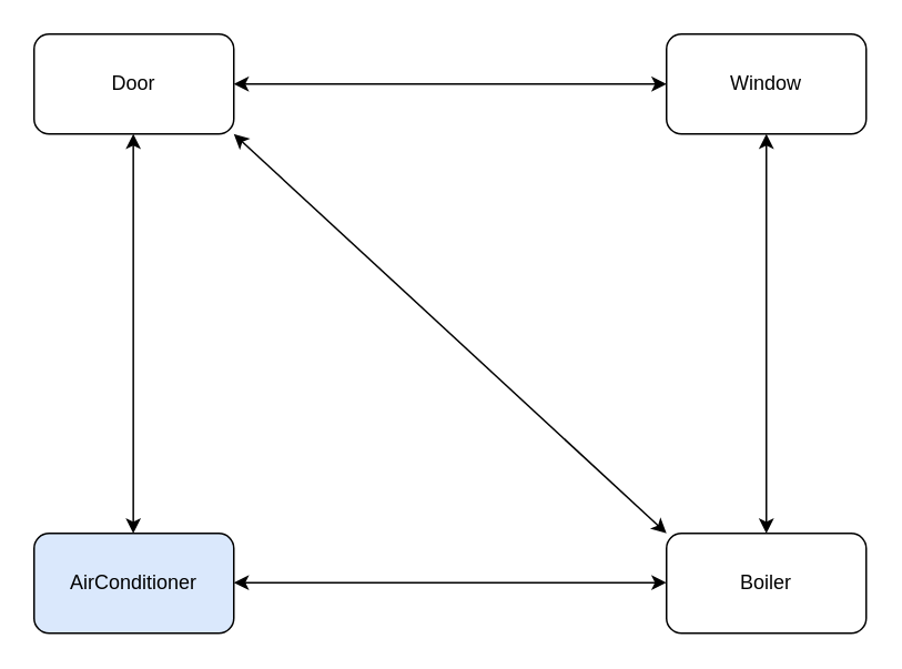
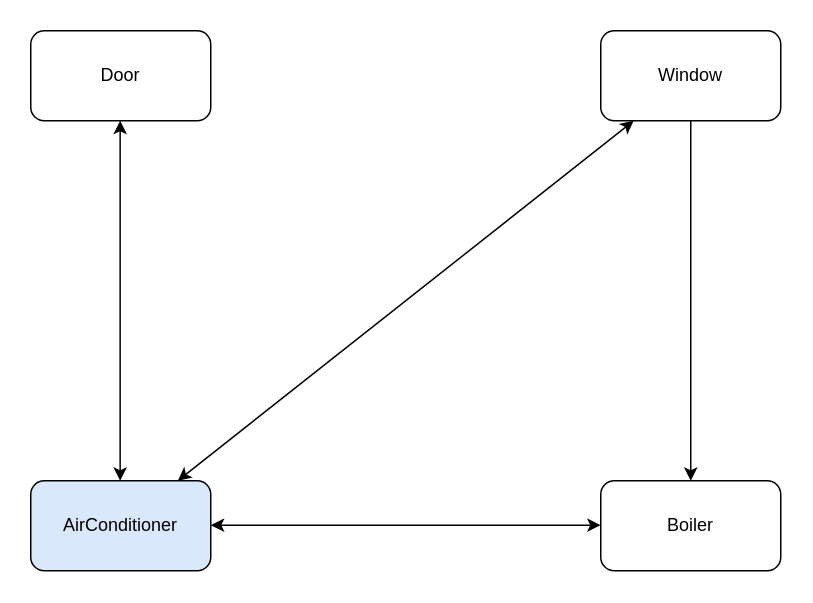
- <mxCell id="9" value="" style="endArrow=classic;startArrow=classic;html=1;rounded=0;entryX=1;entryY=0.5;entryDx=0;entryDy=0;" edge="1" parent="1" source="3" target="2"><mxGeometry width="50" height="50" relative="1" as="geometry"><mxPoint x="410" y="330" as="sourcePoint" /><mxPoint x="150" y="90" as="targetPoint" /></mxGeometry></mxCell>
+ <mxCell id="9" value="" style="endArrow=classic;startArrow=classic;html=1;rounded=0;" edge="1" parent="1" source="3" target="4"><mxGeometry width="50" height="50" relative="1" as="geometry"><mxPoint x="410" y="330" as="sourcePoint" /><mxPoint x="150" y="90" as="targetPoint" /></mxGeometry></mxCell>
- <mxCell id="6" value="" style="endArrow=classic;startArrow=classic;html=1;rounded=0;entryX=0.5;entryY=1;entryDx=0;entryDy=0;exitX=0.5;exitY=0;exitDx=0;exitDy=0;" edge="1" parent="1" source="5" target="3"><mxGeometry width="50" height="50" relative="1" as="geometry"><mxPoint x="150" y="330" as="sourcePoint" /><mxPoint x="410" y="90" as="targetPoint" /></mxGeometry></mxCell>
+ <mxCell id="6" value="" style="endArrow=none;startArrow=classic;html=1;rounded=0;entryX=0.5;entryY=1;entryDx=0;entryDy=0;exitX=0.5;exitY=0;exitDx=0;exitDy=0;" edge="1" parent="1" source="5" target="3"><mxGeometry width="50" height="50" relative="1" as="geometry"><mxPoint x="150" y="330" as="sourcePoint" /><mxPoint x="410" y="90" as="targetPoint" /></mxGeometry></mxCell>
- <mxCell id="8" value="" style="endArrow=classic;startArrow=classic;html=1;rounded=0;entryX=1;entryY=1;entryDx=0;entryDy=0;exitX=0;exitY=0;exitDx=0;exitDy=0;" edge="1" parent="1" source="5" target="2"><mxGeometry width="50" height="50" relative="1" as="geometry"><mxPoint x="89.6" y="330" as="sourcePoint" /><mxPoint x="89.6" y="90" as="targetPoint" /></mxGeometry></mxCell>
